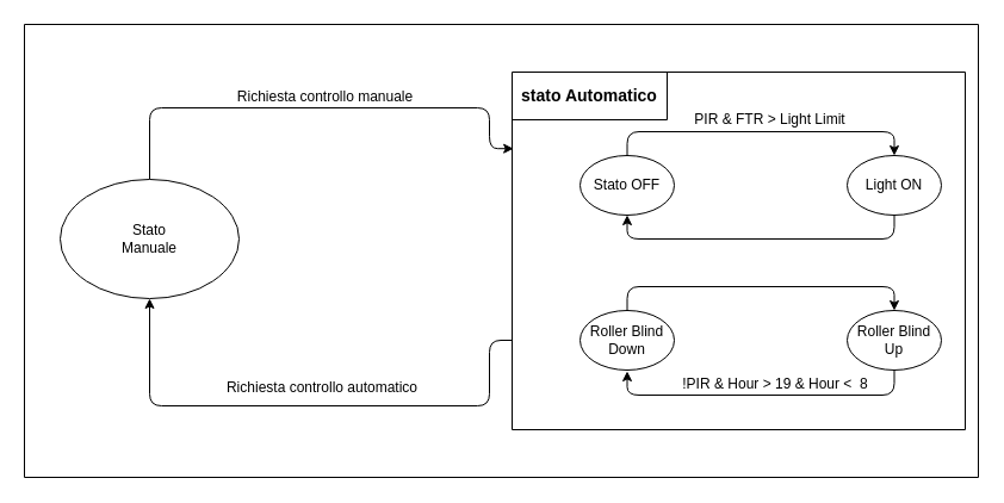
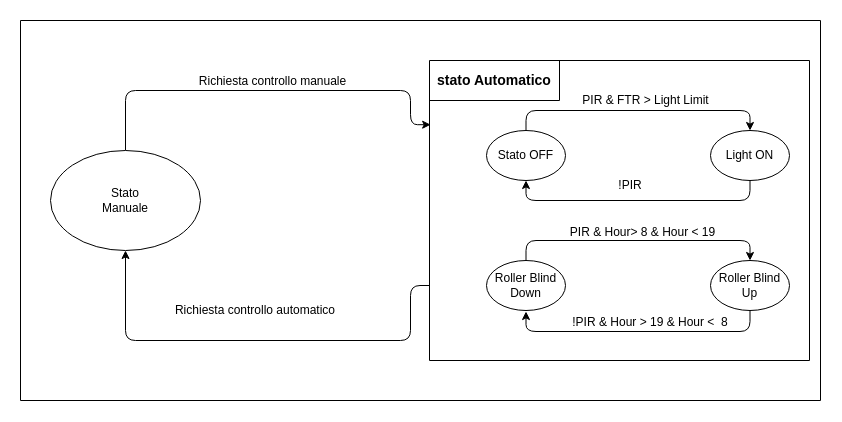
+ <mxCell id="25" value="!PIR" style="text;html=1;strokeColor=none;fillColor=none;align=center;verticalAlign=middle;whiteSpace=wrap;rounded=0;" vertex="1" parent="9"><mxGeometry x="171" y="110" width="60" height="30" as="geometry" /></mxCell>
+ <mxCell id="26" value="PIR &amp;amp; Hour&amp;gt; 8 &amp;amp; Hour &amp;lt; 19 " style="text;html=1;strokeColor=none;fillColor=none;align=center;verticalAlign=middle;whiteSpace=wrap;rounded=0;" vertex="1" parent="9"><mxGeometry x="123.5" y="157" width="179" height="30" as="geometry" /></mxCell>
- <mxCell id="28" value="Richiesta controllo automatico" style="text;html=1;strokeColor=none;fillColor=none;align=center;verticalAlign=middle;whiteSpace=wrap;rounded=0;" vertex="1" parent="2"><mxGeometry x="160" y="290" width="180" height="30" as="geometry" /></mxCell>
+ <mxCell id="28" value="Richiesta controllo automatico" style="text;html=1;strokeColor=none;fillColor=none;align=center;verticalAlign=middle;whiteSpace=wrap;rounded=0;" vertex="1" parent="2"><mxGeometry x="145" y="275" width="180" height="30" as="geometry" /></mxCell>
